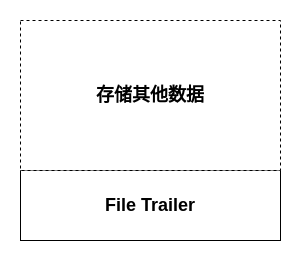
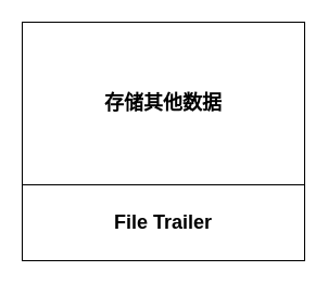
- <mxCell id="3" value="&lt;span style=&quot;font-size: 18px&quot;&gt;&lt;b&gt;存储其他数据&lt;/b&gt;&lt;/span&gt;" style="rounded=0;whiteSpace=wrap;html=1;dashed=1;" vertex="1" parent="1"><mxGeometry x="20" y="20" width="260" height="150" as="geometry" /></mxCell>
+ <mxCell id="3" value="&lt;span style=&quot;font-size: 18px&quot;&gt;&lt;b&gt;存储其他数据&lt;/b&gt;&lt;/span&gt;" style="rounded=0;whiteSpace=wrap;html=1;" vertex="1" parent="1"><mxGeometry x="20" y="20" width="260" height="150" as="geometry" /></mxCell>
